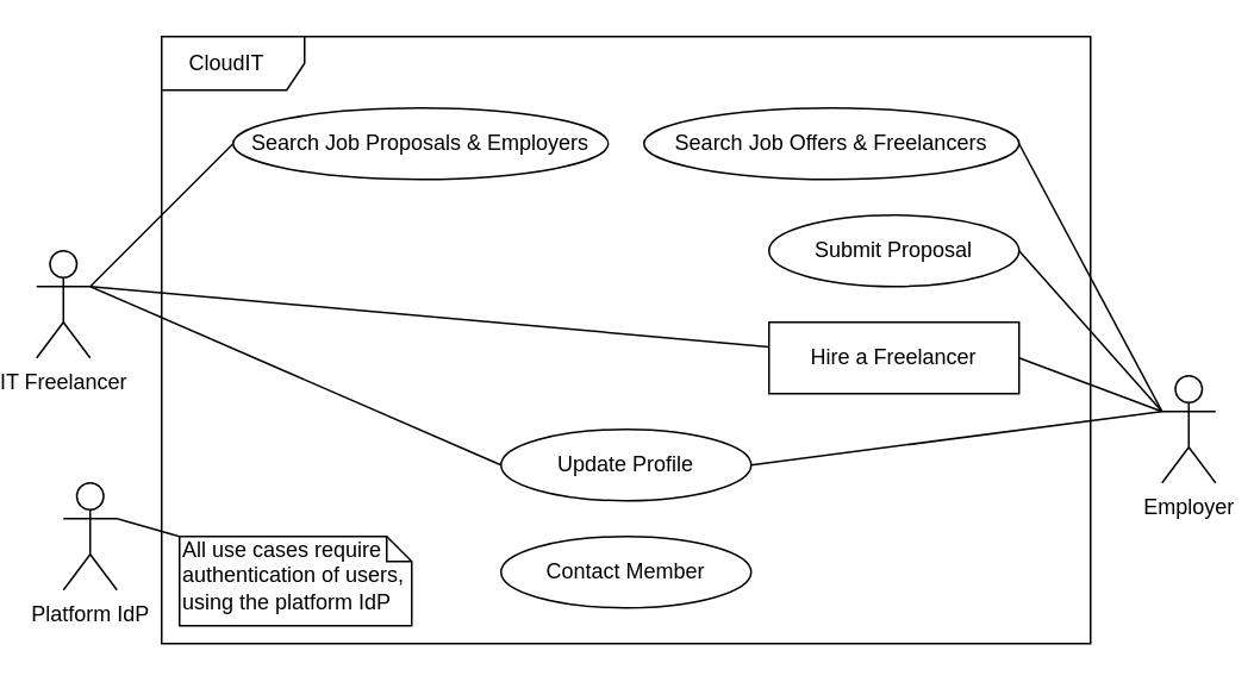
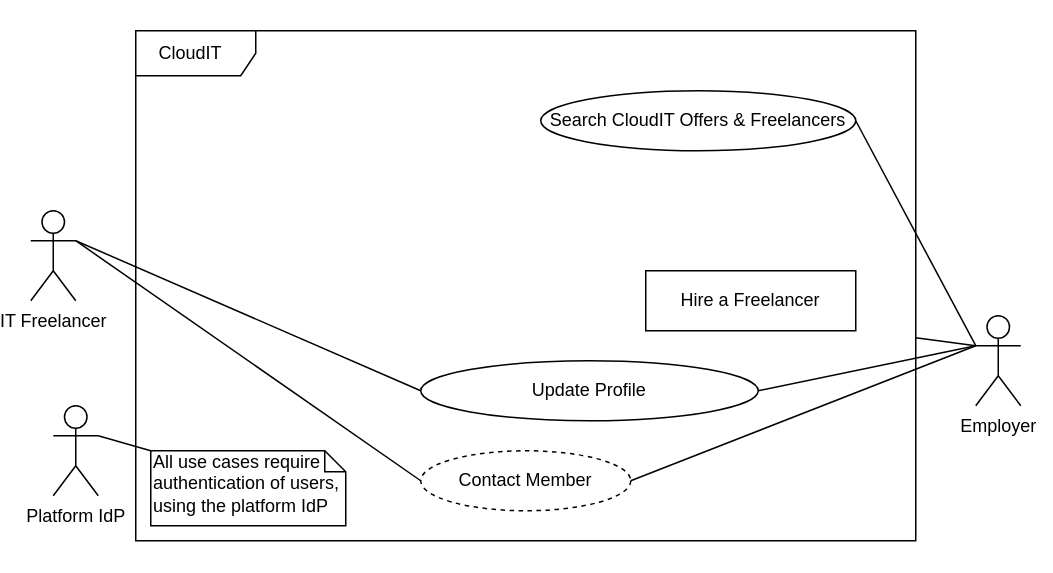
- <mxCell id="17" value="Search Job Proposals &amp;amp; Employers&lt;br&gt;" style="ellipse;whiteSpace=wrap;html=1;" parent="1" vertex="1"><mxGeometry x="130" y="60" width="210" height="40" as="geometry" /></mxCell>
- <mxCell id="7" value="Search Job Offers &amp;amp; Freelancers&lt;br&gt;" style="ellipse;whiteSpace=wrap;html=1;" parent="1" vertex="1"><mxGeometry x="360" y="60" width="210" height="40" as="geometry" /></mxCell>
+ <mxCell id="7" value="Search CloudIT Offers &amp;amp; Freelancers&lt;br&gt;" style="ellipse;whiteSpace=wrap;html=1;" parent="1" vertex="1"><mxGeometry x="360" y="60" width="210" height="40" as="geometry" /></mxCell>
- <mxCell id="18" value="" style="endArrow=none;html=1;entryX=0;entryY=0.5;entryDx=0;entryDy=0;exitX=1;exitY=0.333;exitDx=0;exitDy=0;exitPerimeter=0;" parent="1" source="2" target="17" edge="1"><mxGeometry relative="1" as="geometry"><mxPoint x="59.667" y="239.833" as="sourcePoint" /><mxPoint x="139.667" y="209.833" as="targetPoint" /></mxGeometry></mxCell>
- <mxCell id="9" value="Submit Proposal" style="ellipse;whiteSpace=wrap;html=1;" parent="1" vertex="1"><mxGeometry x="430" y="120" width="140" height="40" as="geometry" /></mxCell>
- <mxCell id="12" value="" style="endArrow=none;html=1;exitX=1;exitY=0.333;exitDx=0;exitDy=0;exitPerimeter=0;" parent="1" source="2" target="8" edge="1"><mxGeometry relative="1" as="geometry"><mxPoint x="55" y="240" as="sourcePoint" /><mxPoint x="140" y="210" as="targetPoint" /></mxGeometry></mxCell>
+ <mxCell id="12" value="" style="endArrow=none;html=1;entryX=0;entryY=0.5;entryDx=0;entryDy=0;exitX=1;exitY=0.333;exitDx=0;exitDy=0;exitPerimeter=0;" parent="1" source="2" target="6" edge="1"><mxGeometry relative="1" as="geometry"><mxPoint x="55" y="240" as="sourcePoint" /><mxPoint x="140" y="210" as="targetPoint" /></mxGeometry></mxCell>
- <mxCell id="11" value="" style="endArrow=none;html=1;entryX=1;entryY=0.5;entryDx=0;entryDy=0;exitX=0;exitY=0.333;exitDx=0;exitDy=0;exitPerimeter=0;" parent="1" source="4" target="9" edge="1"><mxGeometry relative="1" as="geometry"><mxPoint x="65" y="250" as="sourcePoint" /><mxPoint x="150" y="100" as="targetPoint" /></mxGeometry></mxCell>
- <mxCell id="14" value="" style="endArrow=none;html=1;entryX=1;entryY=0.5;entryDx=0;entryDy=0;exitX=0;exitY=0.333;exitDx=0;exitDy=0;exitPerimeter=0;" parent="1" source="4" target="8" edge="1"><mxGeometry relative="1" as="geometry"><mxPoint x="505" y="240" as="sourcePoint" /><mxPoint x="350" y="270" as="targetPoint" /></mxGeometry></mxCell>
+ <mxCell id="14" value="" style="endArrow=none;html=1;exitX=0;exitY=0.333;exitDx=0;exitDy=0;exitPerimeter=0;" parent="1" source="4" target="3" edge="1"><mxGeometry relative="1" as="geometry"><mxPoint x="505" y="240" as="sourcePoint" /><mxPoint x="350" y="270" as="targetPoint" /></mxGeometry></mxCell>
- <mxCell id="5" value="Update Profile&lt;br&gt;" style="ellipse;whiteSpace=wrap;html=1;" parent="1" vertex="1"><mxGeometry x="280" y="240" width="140" height="40" as="geometry" /></mxCell>
+ <mxCell id="5" value="Update Profile&lt;br&gt;" style="ellipse;whiteSpace=wrap;html=1;" parent="1" vertex="1"><mxGeometry x="280" y="240" width="225" height="40" as="geometry" /></mxCell>
+ <mxCell id="13" value="" style="endArrow=none;html=1;entryX=1;entryY=0.5;entryDx=0;entryDy=0;exitX=0;exitY=0.333;exitDx=0;exitDy=0;exitPerimeter=0;" parent="1" source="4" target="6" edge="1"><mxGeometry relative="1" as="geometry"><mxPoint x="55" y="240" as="sourcePoint" /><mxPoint x="210" y="270" as="targetPoint" /></mxGeometry></mxCell>
- <mxCell id="6" value="Contact Member" style="ellipse;whiteSpace=wrap;html=1;" parent="1" vertex="1"><mxGeometry x="280" y="300" width="140" height="40" as="geometry" /></mxCell>
+ <mxCell id="6" value="Contact Member" style="ellipse;whiteSpace=wrap;html=1;dashed=1;" parent="1" vertex="1"><mxGeometry x="280" y="300" width="140" height="40" as="geometry" /></mxCell>
